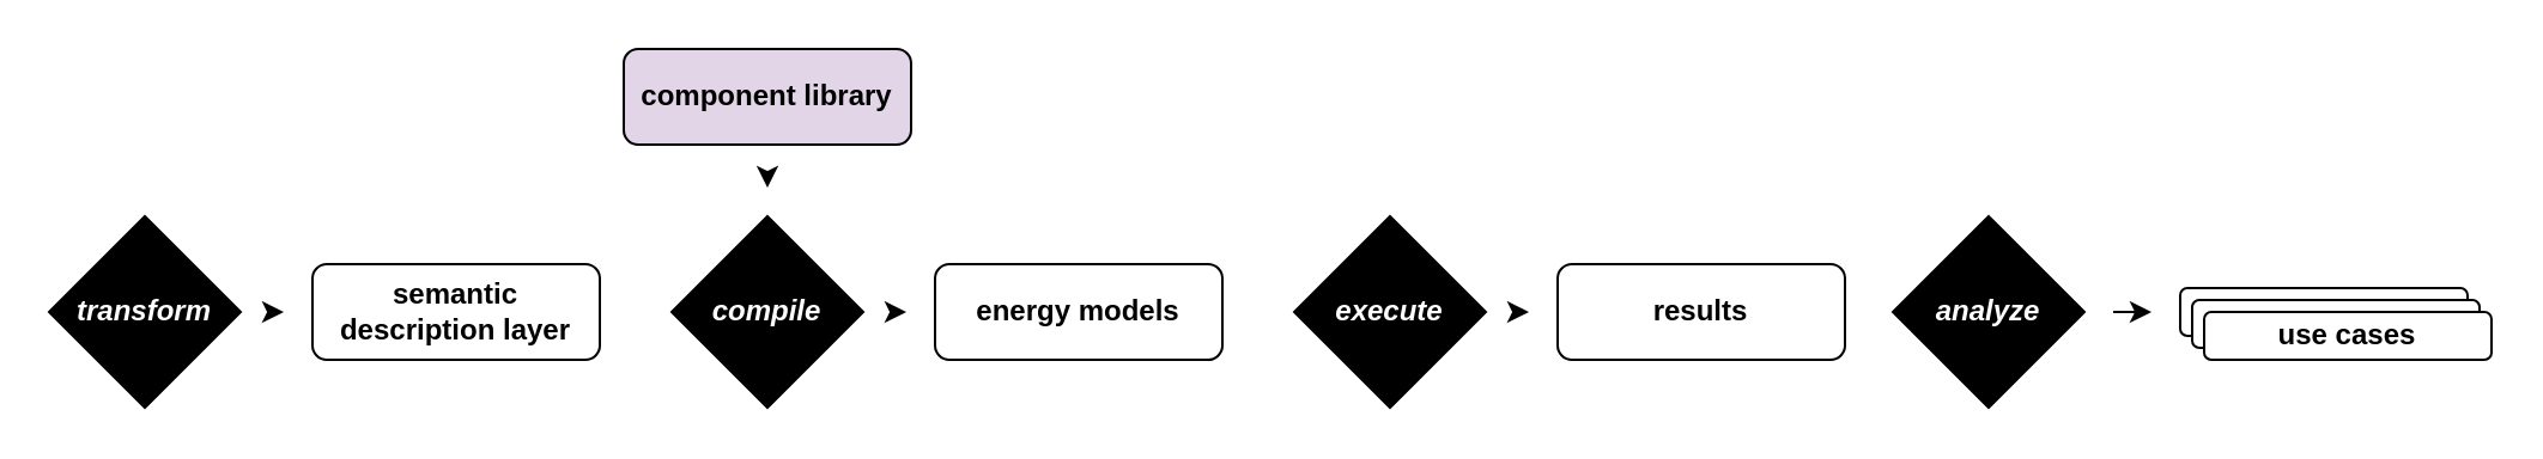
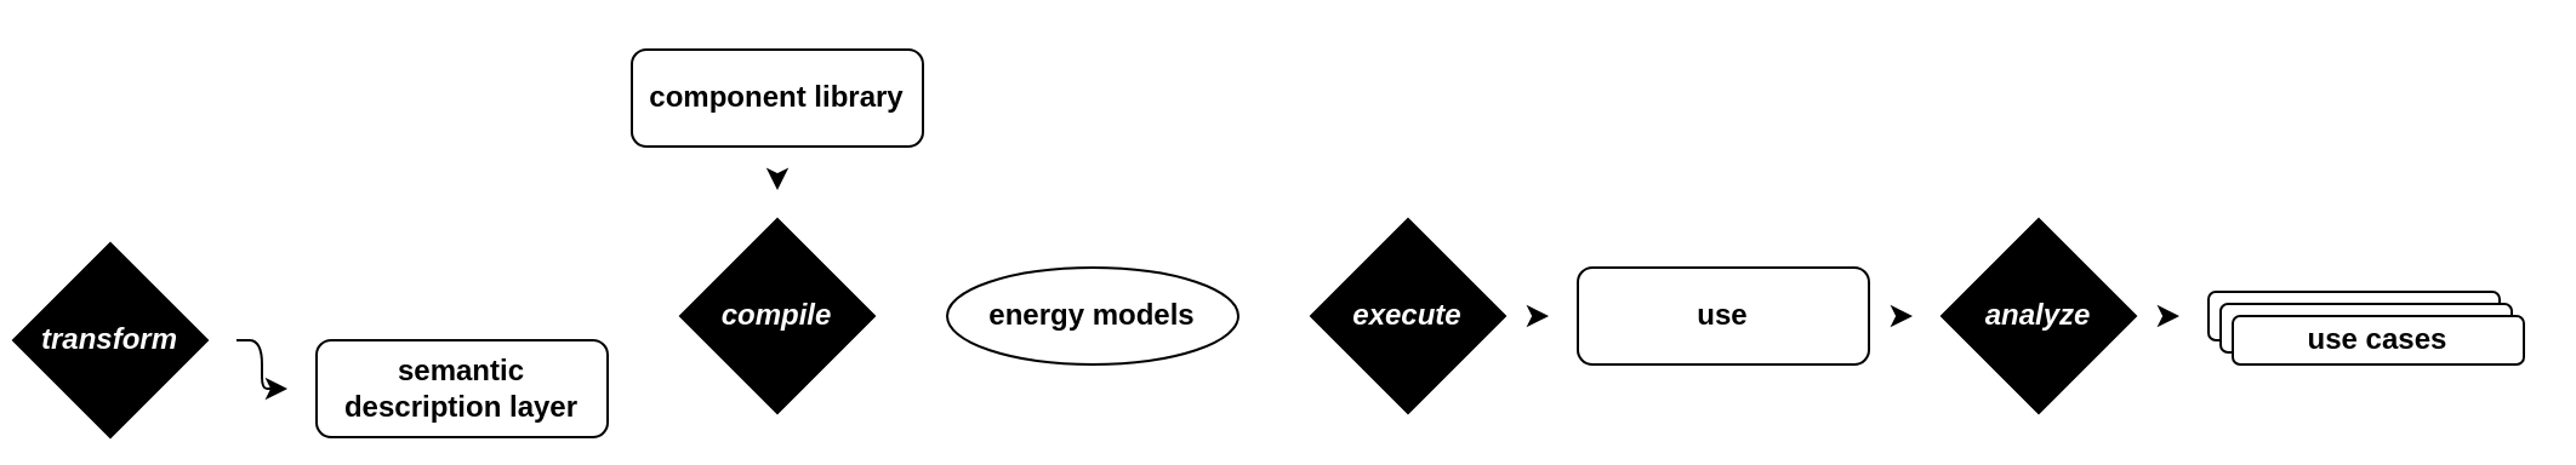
- <mxCell id="18" value="component library" style="whiteSpace=wrap;html=1;rounded=1;fontStyle=1;fillColor=#e1d5e7;" vertex="1" parent="1"><mxGeometry x="260" y="20" width="120" height="40" as="geometry" /></mxCell>
+ <mxCell id="18" value="component library" style="whiteSpace=wrap;html=1;rounded=1;fontStyle=1" vertex="1" parent="1"><mxGeometry x="260" y="20" width="120" height="40" as="geometry" /></mxCell>
- <mxCell id="7" value="&lt;span&gt;&lt;font style=&quot;color: rgb(255, 255, 255);&quot;&gt;transform&lt;/font&gt;&lt;/span&gt;" style="rhombus;whiteSpace=wrap;html=1;fillColor=#000000;fontColor=#FFFFFF;fontStyle=3" vertex="1" parent="1"><mxGeometry x="20" y="90" width="80" height="80" as="geometry" /></mxCell>
+ <mxCell id="7" value="&lt;span&gt;&lt;font style=&quot;color: rgb(255, 255, 255);&quot;&gt;transform&lt;/font&gt;&lt;/span&gt;" style="rhombus;whiteSpace=wrap;html=1;fillColor=#000000;fontColor=#FFFFFF;fontStyle=3" vertex="1" parent="1"><mxGeometry x="5" y="100" width="80" height="80" as="geometry" /></mxCell>
- <mxCell id="2" value="semantic description layer" style="whiteSpace=wrap;html=1;rounded=1;fontStyle=1" vertex="1" parent="1"><mxGeometry x="130" y="110" width="120" height="40" as="geometry" /></mxCell>
+ <mxCell id="2" value="semantic description layer" style="whiteSpace=wrap;html=1;rounded=1;fontStyle=1" vertex="1" parent="1"><mxGeometry x="130" y="140" width="120" height="40" as="geometry" /></mxCell>
- <mxCell id="8" style="edgeStyle=orthogonalEdgeStyle;html=1;targetPerimeterSpacing=12;sourcePerimeterSpacing=12;" edge="1" parent="1" source="9" target="3"><mxGeometry relative="1" as="geometry" /></mxCell>
- <mxCell id="3" value="energy models" style="whiteSpace=wrap;html=1;rounded=1;fontStyle=1" vertex="1" parent="1"><mxGeometry x="390" y="110" width="120" height="40" as="geometry" /></mxCell>
+ <mxCell id="3" value="energy models" style="ellipse;whiteSpace=wrap;html=1;fontStyle=1;" vertex="1" parent="1"><mxGeometry x="390" y="110" width="120" height="40" as="geometry" /></mxCell>
- <mxCell id="5" value="results" style="whiteSpace=wrap;html=1;rounded=1;fontStyle=1" vertex="1" parent="1"><mxGeometry x="650" y="110" width="120" height="40" as="geometry" /></mxCell>
+ <mxCell id="5" value="use" style="whiteSpace=wrap;html=1;rounded=1;fontStyle=1" vertex="1" parent="1"><mxGeometry x="650" y="110" width="120" height="40" as="geometry" /></mxCell>
- <mxCell id="13" value="analyze" style="rhombus;whiteSpace=wrap;html=1;fillColor=#000000;fontColor=#FFFFFF;fontStyle=3" vertex="1" parent="1"><mxGeometry x="790" y="90" width="80" height="80" as="geometry" /></mxCell>
+ <mxCell id="13" value="analyze" style="rhombus;whiteSpace=wrap;html=1;fillColor=#000000;fontColor=#FFFFFF;fontStyle=3" vertex="1" parent="1"><mxGeometry x="800" y="90" width="80" height="80" as="geometry" /></mxCell>
